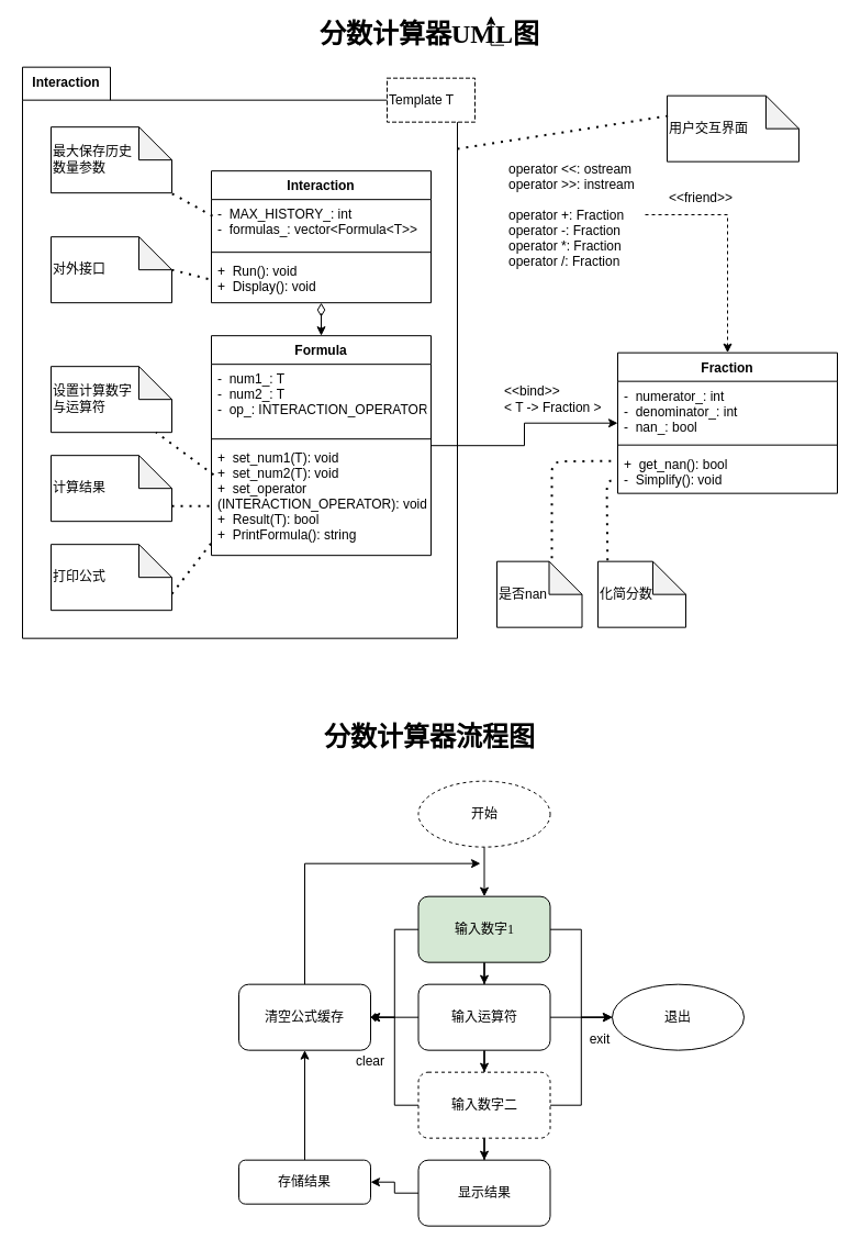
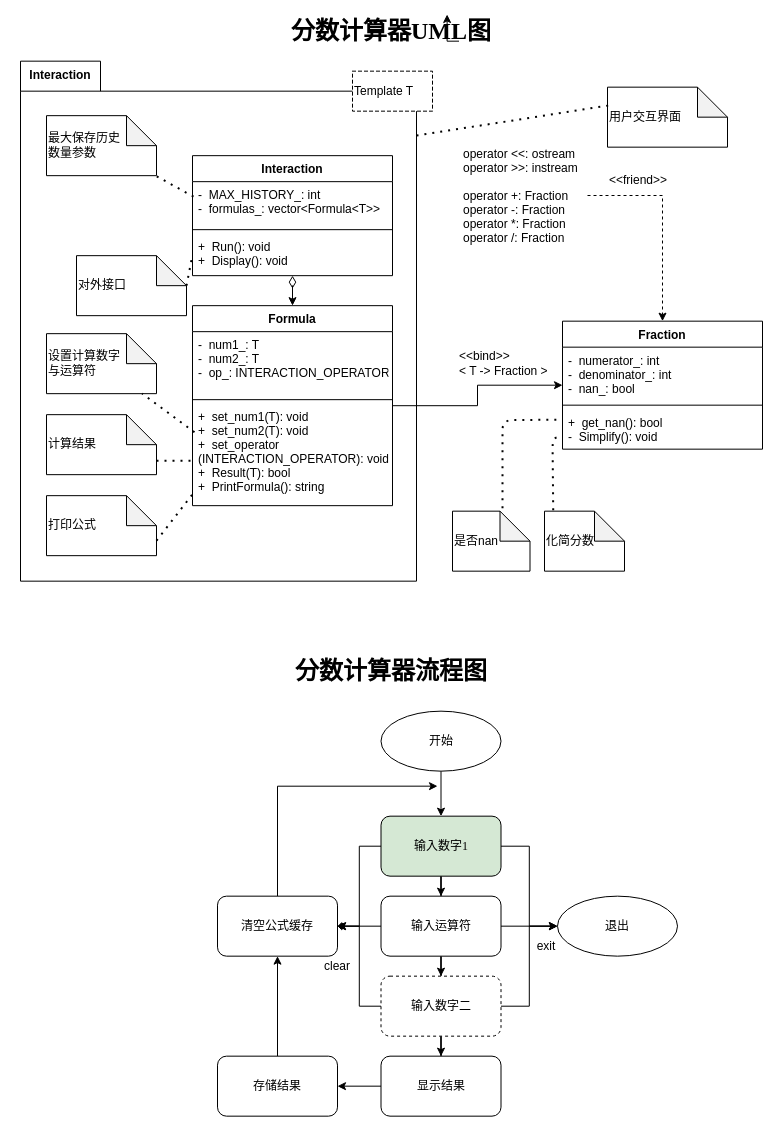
- <mxCell id="17" value="对外接口" style="shape=note;whiteSpace=wrap;html=1;backgroundOutline=1;darkOpacity=0.05;align=left;" parent="1" vertex="1"><mxGeometry x="46" y="215.16" width="110" height="60" as="geometry" /></mxCell>
+ <mxCell id="17" value="对外接口" style="shape=note;whiteSpace=wrap;html=1;backgroundOutline=1;darkOpacity=0.05;align=left;" parent="1" vertex="1"><mxGeometry x="76" y="255.16" width="110" height="60" as="geometry" /></mxCell>
- <mxCell id="27" value="开始" style="ellipse;whiteSpace=wrap;html=1;labelBackgroundColor=none;fontFamily=Times New Roman;dashed=1;" parent="1" vertex="1"><mxGeometry x="380.5" y="710.66" width="120" height="60" as="geometry" /></mxCell>
+ <mxCell id="27" value="开始" style="ellipse;whiteSpace=wrap;html=1;labelBackgroundColor=none;fontFamily=Times New Roman;" parent="1" vertex="1"><mxGeometry x="380.5" y="710.66" width="120" height="60" as="geometry" /></mxCell>
- <mxCell id="57" value="存储结果" style="rounded=1;whiteSpace=wrap;html=1;labelBackgroundColor=none;fontFamily=Times New Roman;" parent="1" vertex="1"><mxGeometry x="217" y="1055.66" width="120" height="40" as="geometry" /></mxCell>
+ <mxCell id="57" value="存储结果" style="rounded=1;whiteSpace=wrap;html=1;labelBackgroundColor=none;fontFamily=Times New Roman;" parent="1" vertex="1"><mxGeometry x="217" y="1055.66" width="120" height="60" as="geometry" /></mxCell>
